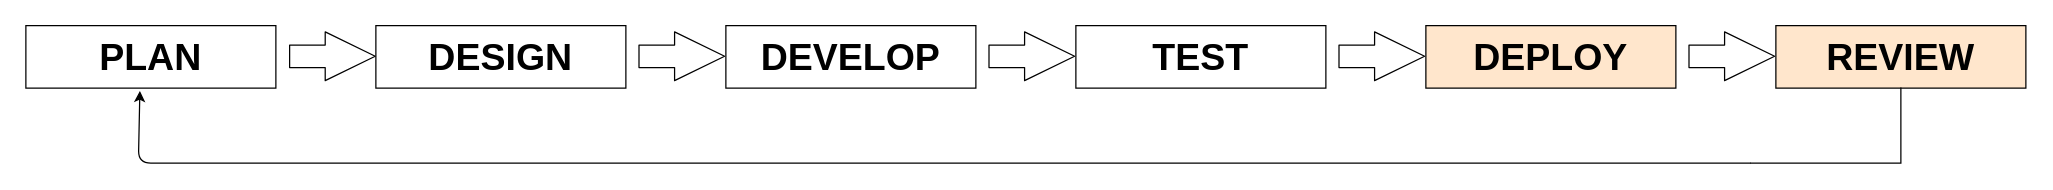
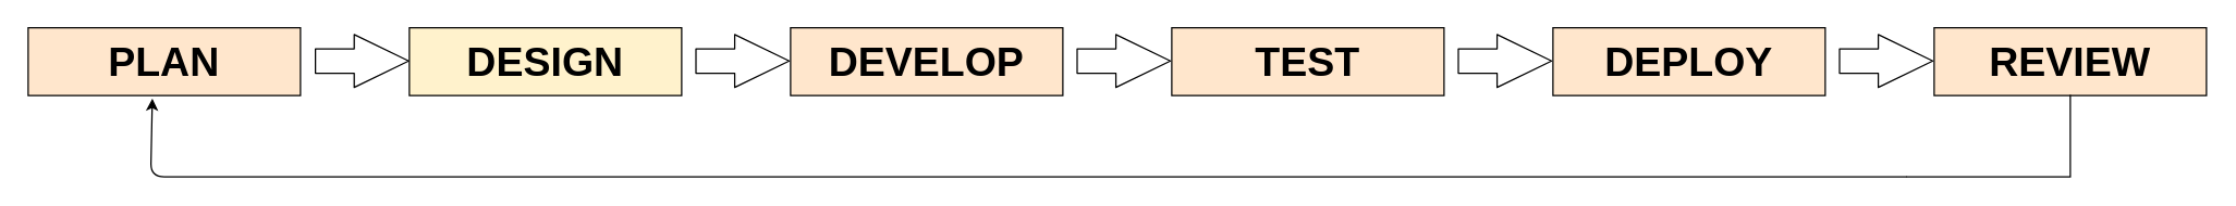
- <mxCell id="2" value="&lt;span style=&quot;font-size: 30px&quot;&gt;&lt;b&gt;PLAN&lt;/b&gt;&lt;/span&gt;" style="rounded=0;whiteSpace=wrap;html=1;" parent="1" vertex="1"><mxGeometry x="20" y="20" width="200" height="50" as="geometry" /></mxCell>
+ <mxCell id="2" value="&lt;span style=&quot;font-size: 30px&quot;&gt;&lt;b&gt;PLAN&lt;/b&gt;&lt;/span&gt;" style="rounded=0;whiteSpace=wrap;html=1;fillColor=#ffe6cc;" parent="1" vertex="1"><mxGeometry x="20" y="20" width="200" height="50" as="geometry" /></mxCell>
- <mxCell id="6" value="&lt;span style=&quot;font-size: 30px&quot;&gt;&lt;b&gt;DESIGN&lt;/b&gt;&lt;/span&gt;" style="rounded=0;whiteSpace=wrap;html=1;" vertex="1" parent="1"><mxGeometry x="300" y="20" width="200" height="50" as="geometry" /></mxCell>
+ <mxCell id="6" value="&lt;span style=&quot;font-size: 30px&quot;&gt;&lt;b&gt;DESIGN&lt;/b&gt;&lt;/span&gt;" style="rounded=0;whiteSpace=wrap;html=1;fillColor=#fff2cc;" vertex="1" parent="1"><mxGeometry x="300" y="20" width="200" height="50" as="geometry" /></mxCell>
- <mxCell id="7" value="&lt;span style=&quot;font-size: 30px&quot;&gt;&lt;b&gt;DEVELOP&lt;/b&gt;&lt;/span&gt;" style="rounded=0;whiteSpace=wrap;html=1;" vertex="1" parent="1"><mxGeometry x="580" y="20" width="200" height="50" as="geometry" /></mxCell>
+ <mxCell id="7" value="&lt;span style=&quot;font-size: 30px&quot;&gt;&lt;b&gt;DEVELOP&lt;/b&gt;&lt;/span&gt;" style="rounded=0;whiteSpace=wrap;html=1;fillColor=#ffe6cc;" vertex="1" parent="1"><mxGeometry x="580" y="20" width="200" height="50" as="geometry" /></mxCell>
- <mxCell id="8" value="&lt;span style=&quot;font-size: 30px&quot;&gt;&lt;b&gt;TEST&lt;/b&gt;&lt;/span&gt;" style="rounded=0;whiteSpace=wrap;html=1;" vertex="1" parent="1"><mxGeometry x="860" y="20" width="200" height="50" as="geometry" /></mxCell>
+ <mxCell id="8" value="&lt;span style=&quot;font-size: 30px&quot;&gt;&lt;b&gt;TEST&lt;/b&gt;&lt;/span&gt;" style="rounded=0;whiteSpace=wrap;html=1;fillColor=#ffe6cc;" vertex="1" parent="1"><mxGeometry x="860" y="20" width="200" height="50" as="geometry" /></mxCell>
